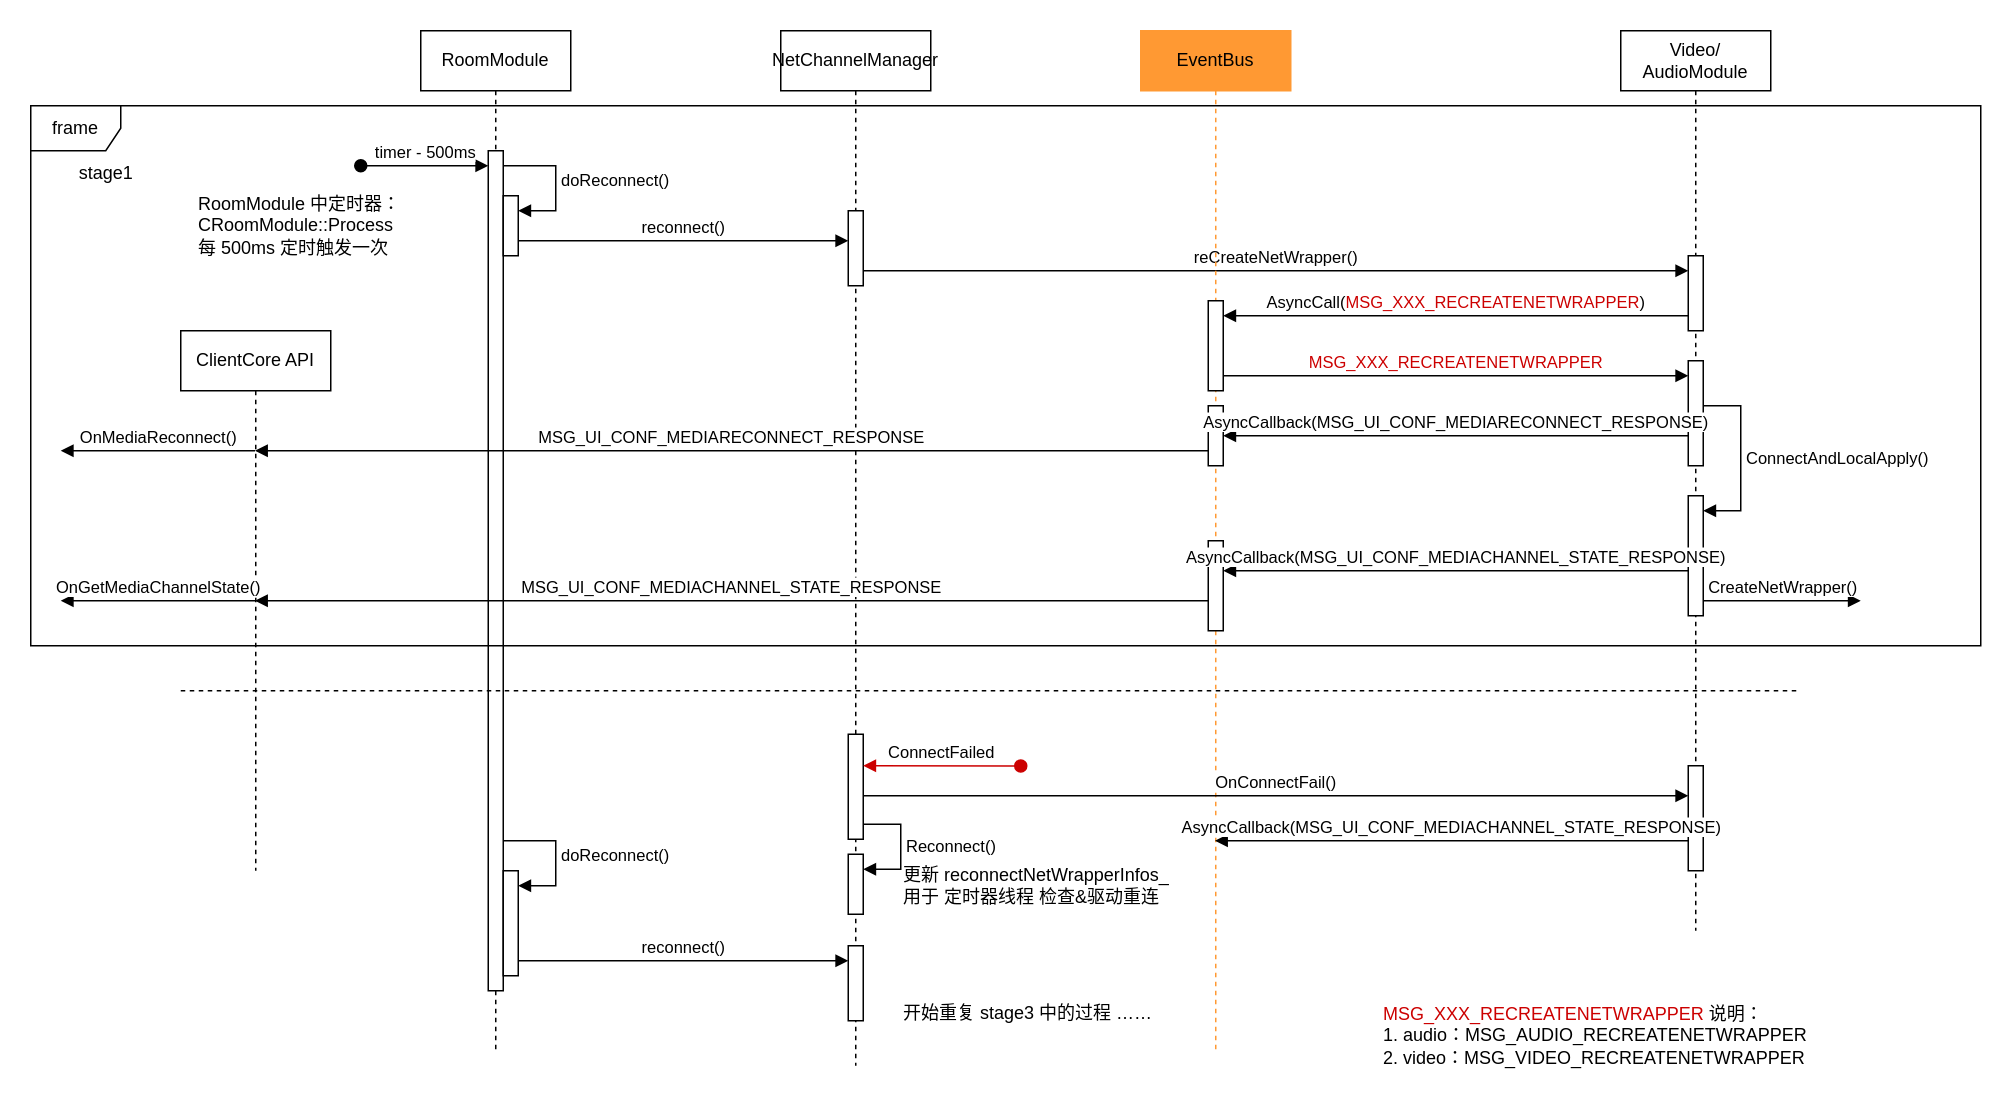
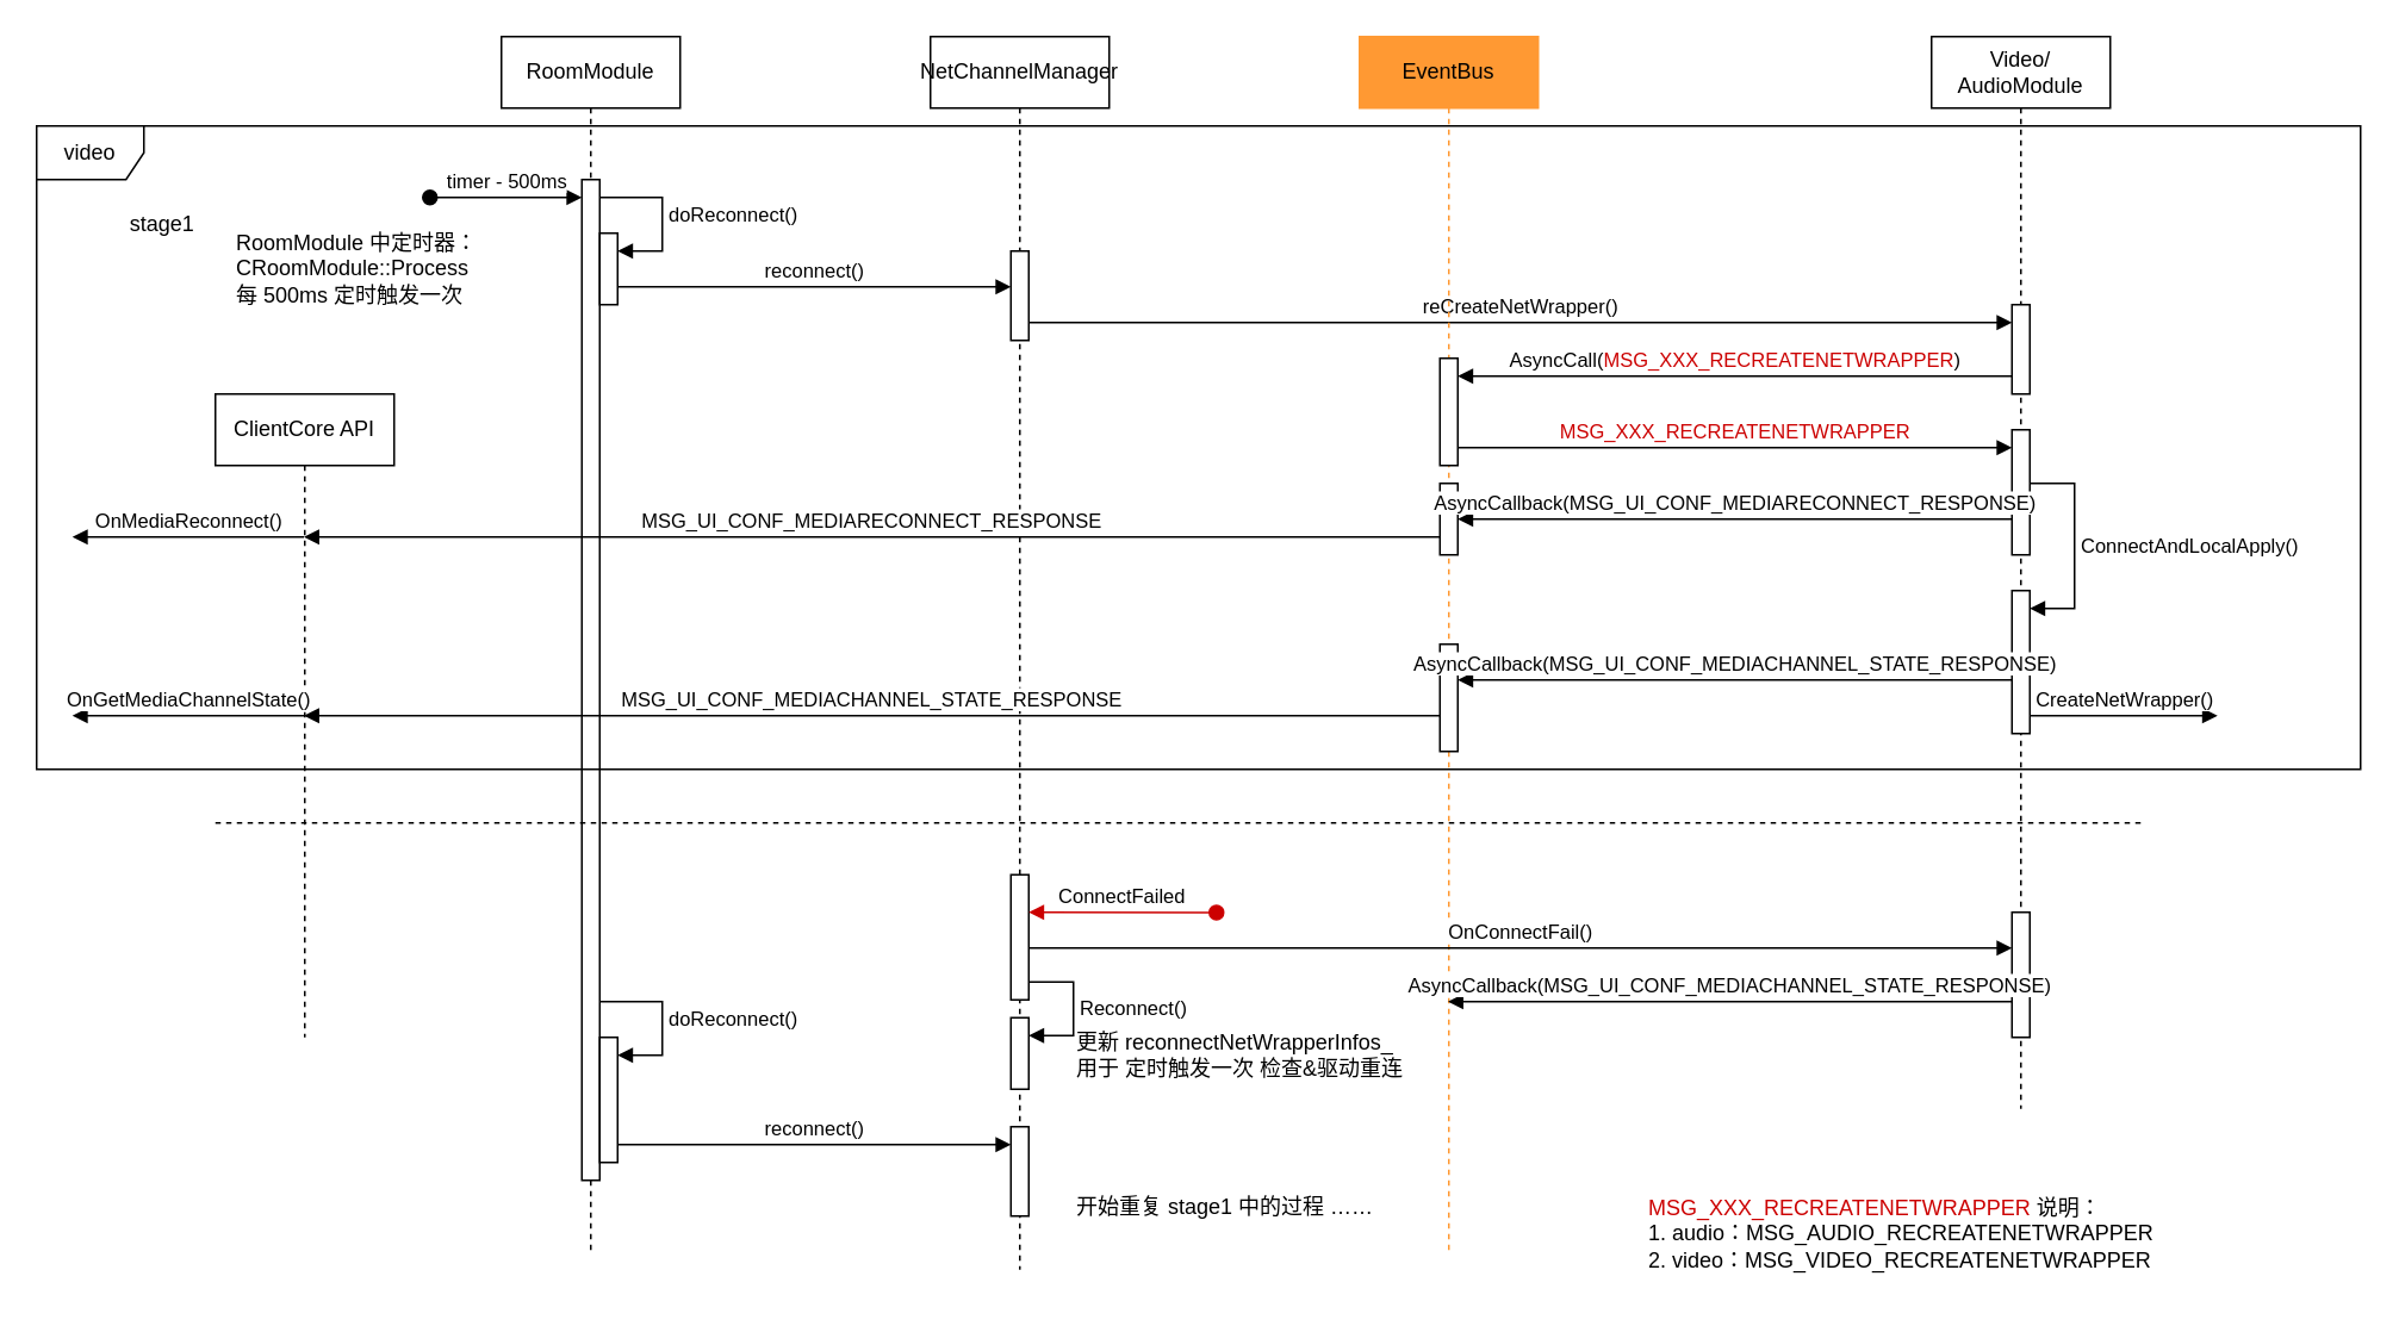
- <mxCell id="45" value="frame" style="shape=umlFrame;whiteSpace=wrap;html=1;pointerEvents=0;" parent="1" vertex="1"><mxGeometry x="20" y="70" width="1300" height="360" as="geometry" /></mxCell>
+ <mxCell id="45" value="video" style="shape=umlFrame;whiteSpace=wrap;html=1;pointerEvents=0;" parent="1" vertex="1"><mxGeometry x="20" y="70" width="1300" height="360" as="geometry" /></mxCell>
- <mxCell id="46" value="stage1" style="text;html=1;align=center;verticalAlign=middle;resizable=0;points=[];autosize=1;strokeColor=none;fillColor=none;" parent="1" vertex="1"><mxGeometry x="40" y="100" width="60" height="30" as="geometry" /></mxCell>
+ <mxCell id="46" value="stage1" style="text;html=1;align=center;verticalAlign=middle;resizable=0;points=[];autosize=1;strokeColor=none;fillColor=none;" parent="1" vertex="1"><mxGeometry x="60" y="110" width="60" height="30" as="geometry" /></mxCell>
- <mxCell id="41" value="更新&amp;nbsp;reconnectNetWrapperInfos_&lt;br&gt;用于 定时器线程 检查&amp;amp;驱动重连" style="text;html=1;align=left;verticalAlign=middle;resizable=0;points=[];autosize=1;strokeColor=none;fillColor=none;" parent="1" vertex="1"><mxGeometry x="600" y="570" width="200" height="40" as="geometry" /></mxCell>
+ <mxCell id="41" value="更新&amp;nbsp;reconnectNetWrapperInfos_&lt;br&gt;用于 定时触发一次 检查&amp;amp;驱动重连" style="text;html=1;align=left;verticalAlign=middle;resizable=0;points=[];autosize=1;strokeColor=none;fillColor=none;" parent="1" vertex="1"><mxGeometry x="600" y="570" width="200" height="40" as="geometry" /></mxCell>
- <mxCell id="44" value="开始重复 stage3 中的过程 ……" style="text;html=1;align=left;verticalAlign=middle;resizable=0;points=[];autosize=1;strokeColor=none;fillColor=none;" parent="1" vertex="1"><mxGeometry x="600" y="660" width="190" height="30" as="geometry" /></mxCell>
+ <mxCell id="44" value="开始重复 stage1 中的过程 ……" style="text;html=1;align=left;verticalAlign=middle;resizable=0;points=[];autosize=1;strokeColor=none;fillColor=none;" parent="1" vertex="1"><mxGeometry x="600" y="660" width="190" height="30" as="geometry" /></mxCell>
